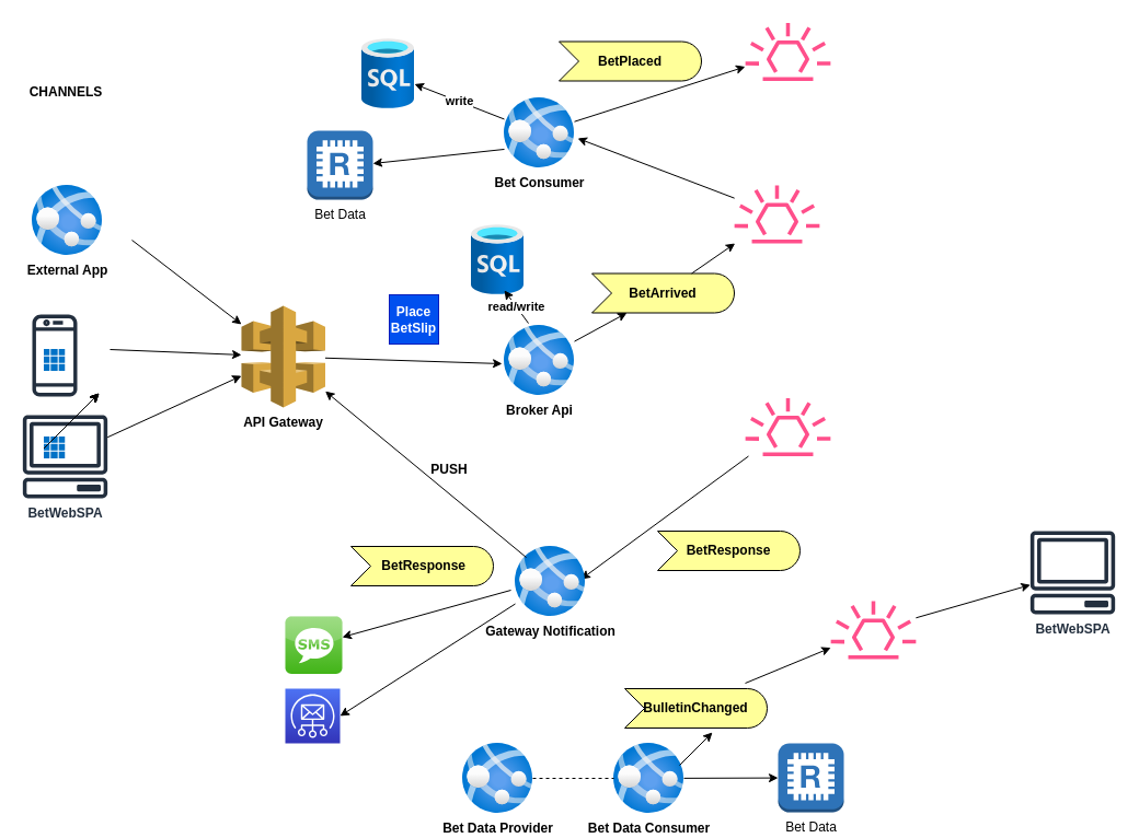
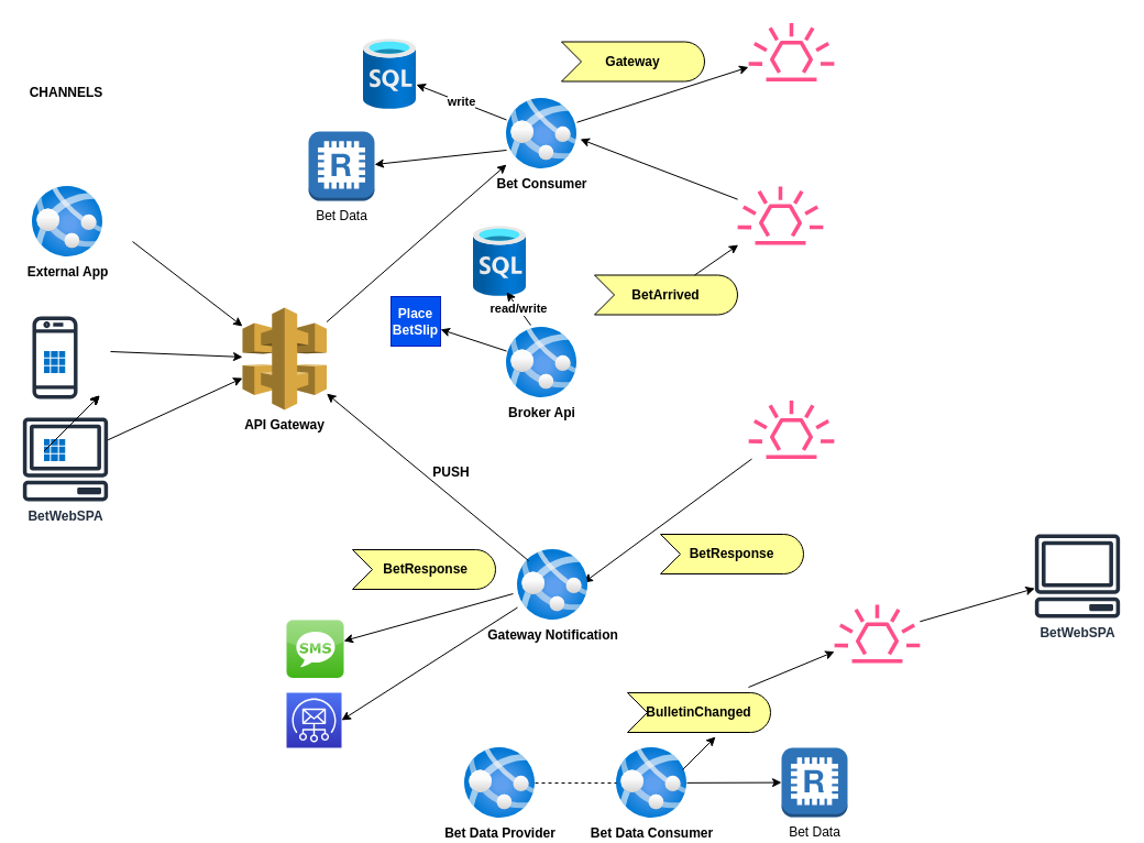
- <mxCell id="22" value="BetPlaced" style="html=1;outlineConnect=0;whiteSpace=wrap;fillColor=#ffff99;shape=mxgraph.archimate3.event;fontStyle=1" parent="1" vertex="1"><mxGeometry x="510" y="37.5" width="130" height="36" as="geometry" /></mxCell>
+ <mxCell id="22" value="Gateway" style="html=1;outlineConnect=0;whiteSpace=wrap;fillColor=#ffff99;shape=mxgraph.archimate3.event;fontStyle=1" parent="1" vertex="1"><mxGeometry x="510" y="37.5" width="130" height="36" as="geometry" /></mxCell>
- <mxCell id="16" value="" style="endArrow=classic;html=1;fontStyle=1" parent="1" source="4" target="3" edge="1"><mxGeometry width="50" height="50" relative="1" as="geometry"><mxPoint x="340" y="409" as="sourcePoint" /><mxPoint x="390" y="359" as="targetPoint" /></mxGeometry></mxCell>
+ <mxCell id="16" value="" style="endArrow=classic;html=1;fontStyle=1;" parent="1" source="4" target="36" edge="1"><mxGeometry width="50" height="50" relative="1" as="geometry"><mxPoint x="340" y="409" as="sourcePoint" /><mxPoint x="390" y="359" as="targetPoint" /></mxGeometry></mxCell>
- <mxCell id="15" value="" style="endArrow=classic;html=1;entryX=-0.031;entryY=0.547;entryDx=0;entryDy=0;entryPerimeter=0;fontStyle=1" parent="1" source="12" target="4" edge="1"><mxGeometry width="50" height="50" relative="1" as="geometry"><mxPoint x="340" y="409" as="sourcePoint" /><mxPoint x="390" y="359" as="targetPoint" /></mxGeometry></mxCell>
+ <mxCell id="15" value="" style="endArrow=classic;html=1;fontStyle=1;" parent="1" source="12" target="18" edge="1"><mxGeometry width="50" height="50" relative="1" as="geometry"><mxPoint x="340" y="409" as="sourcePoint" /><mxPoint x="390" y="359" as="targetPoint" /></mxGeometry></mxCell>
